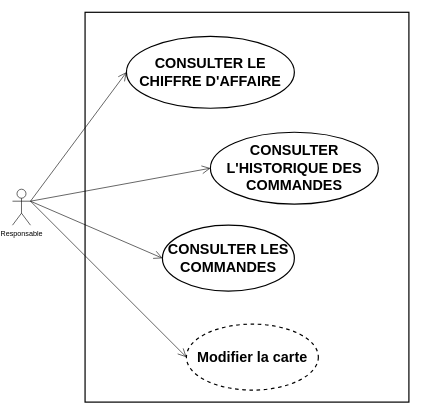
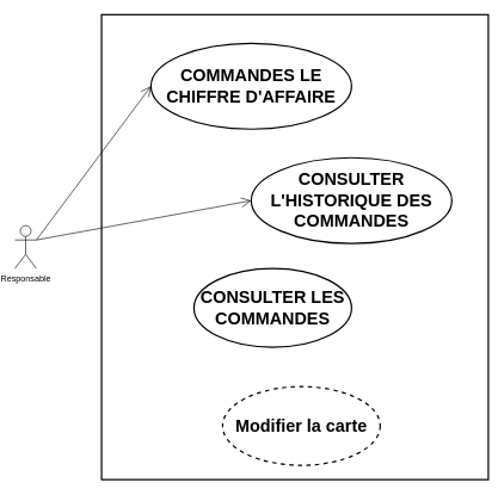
- <mxCell id="9" value="&lt;h1&gt;CONSULTER LE CHIFFRE D'AFFAIRE&lt;/h1&gt;" style="ellipse;whiteSpace=wrap;html=1;strokeWidth=2;" vertex="1" parent="1"><mxGeometry x="210" y="60" width="280" height="120" as="geometry" /></mxCell>
+ <mxCell id="9" value="&lt;h1&gt;COMMANDES LE CHIFFRE D'AFFAIRE&lt;/h1&gt;" style="ellipse;whiteSpace=wrap;html=1;strokeWidth=2;" vertex="1" parent="1"><mxGeometry x="210" y="60" width="280" height="120" as="geometry" /></mxCell>
- <mxCell id="7" value="" style="endArrow=open;endFill=1;endSize=12;html=1;exitX=1;exitY=0.333;exitDx=0;exitDy=0;exitPerimeter=0;entryX=0;entryY=0.5;entryDx=0;entryDy=0;" edge="1" parent="1" source="3" target="6"><mxGeometry width="160" relative="1" as="geometry"><mxPoint x="80" y="610" as="sourcePoint" /><mxPoint x="431" y="600" as="targetPoint" /></mxGeometry></mxCell>
- <mxCell id="4" value="" style="endArrow=open;endFill=1;endSize=12;html=1;exitX=1;exitY=0.333;exitDx=0;exitDy=0;exitPerimeter=0;entryX=0;entryY=0.5;entryDx=0;entryDy=0;" edge="1" parent="1" source="3" target="5"><mxGeometry width="160" relative="1" as="geometry"><mxPoint x="101" y="600" as="sourcePoint" /><mxPoint x="231" y="460" as="targetPoint" /></mxGeometry></mxCell>
